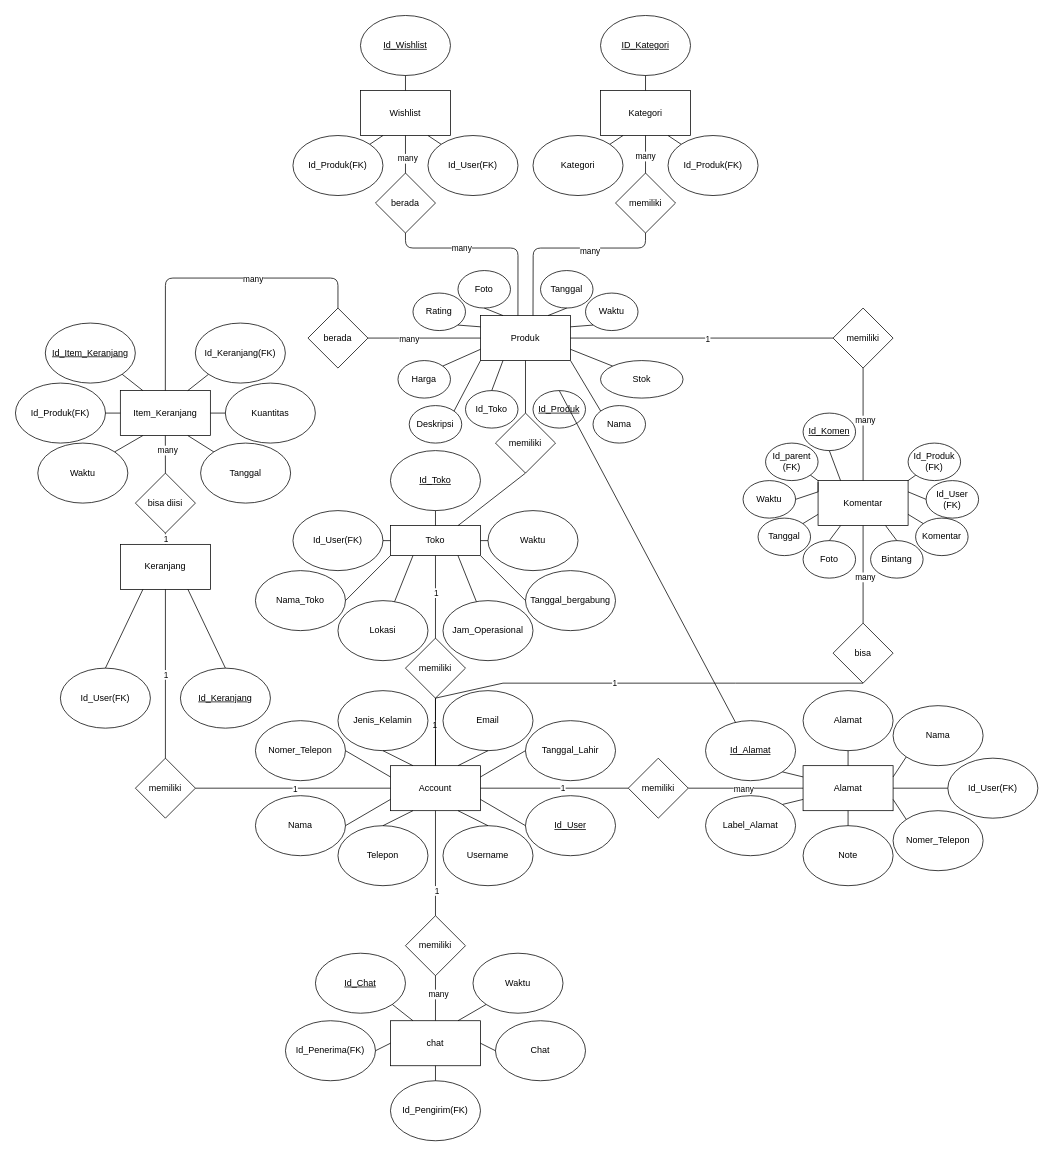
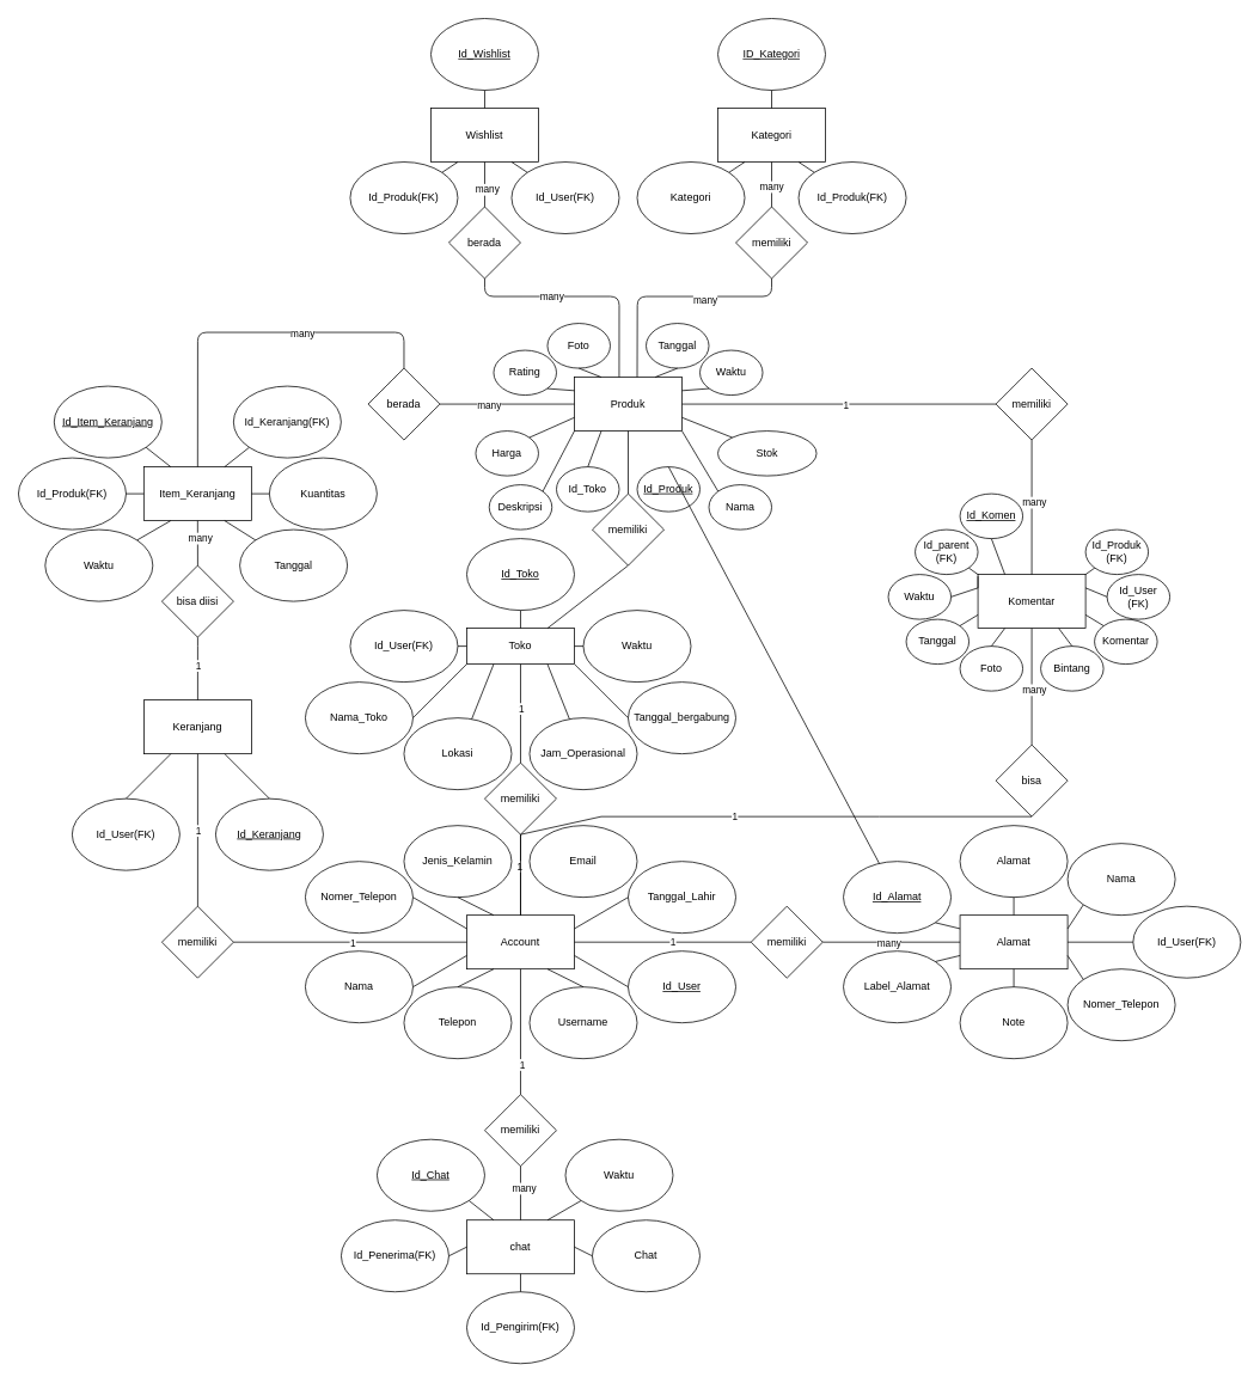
- <mxCell id="38" value="Keranjang" style="rounded=0;whiteSpace=wrap;html=1;" parent="1" vertex="1"><mxGeometry x="160" y="725" width="120" height="60" as="geometry" /></mxCell>
+ <mxCell id="38" value="Keranjang" style="rounded=0;whiteSpace=wrap;html=1;" parent="1" vertex="1"><mxGeometry x="160" y="780" width="120" height="60" as="geometry" /></mxCell>
- <mxCell id="4" value="" style="endArrow=none;html=1;rounded=0;entryX=0.5;entryY=1;entryDx=0;entryDy=0;exitX=0.75;exitY=0;exitDx=0;exitDy=0;" parent="1" source="3" target="2" edge="1"><mxGeometry width="50" height="50" relative="1" as="geometry"><mxPoint x="740" y="1130" as="sourcePoint" /><mxPoint x="790" y="1080" as="targetPoint" /></mxGeometry></mxCell>
